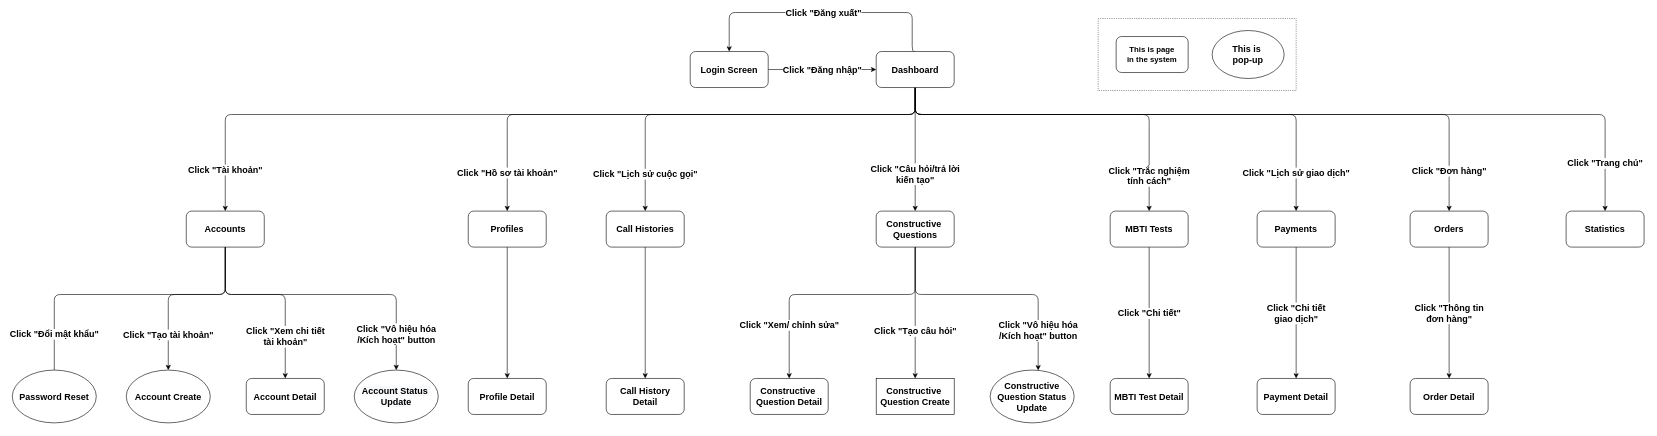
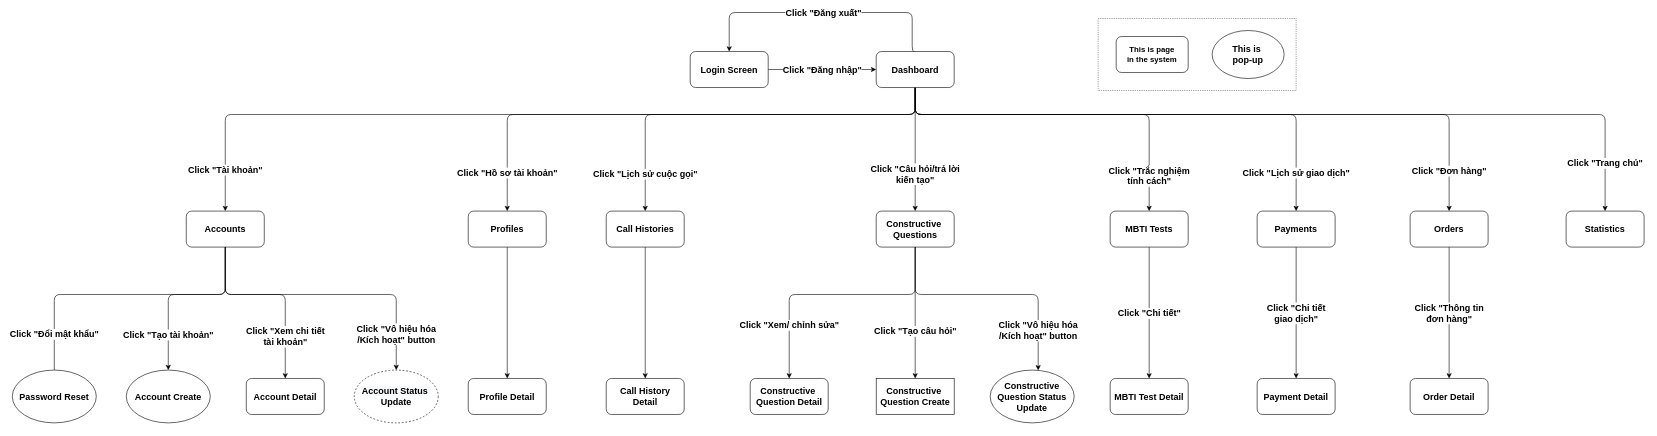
- <mxCell id="46" value="&#10;&#10;&lt;span style=&quot;color: rgb(0, 0, 0); font-family: helvetica; font-size: 15px; font-style: normal; letter-spacing: normal; text-align: center; text-indent: 0px; text-transform: none; word-spacing: 0px; background-color: rgb(248, 249, 250); display: inline; float: none;&quot;&gt;Account Status&lt;span&gt;&amp;nbsp;&lt;/span&gt;&lt;/span&gt;&lt;br style=&quot;color: rgb(0, 0, 0); font-family: helvetica; font-size: 15px; font-style: normal; letter-spacing: normal; text-align: center; text-indent: 0px; text-transform: none; word-spacing: 0px; background-color: rgb(248, 249, 250);&quot;&gt;&lt;span style=&quot;color: rgb(0, 0, 0); font-family: helvetica; font-size: 15px; font-style: normal; letter-spacing: normal; text-align: center; text-indent: 0px; text-transform: none; word-spacing: 0px; background-color: rgb(248, 249, 250); display: inline; float: none;&quot;&gt;Update&lt;/span&gt;&#10;&#10;" style="ellipse;whiteSpace=wrap;html=1;fontSize=15;fontStyle=1" parent="1" vertex="1"><mxGeometry x="590" y="616" width="140" height="88" as="geometry" /></mxCell>
+ <mxCell id="46" value="&#10;&#10;&lt;span style=&quot;color: rgb(0, 0, 0); font-family: helvetica; font-size: 15px; font-style: normal; letter-spacing: normal; text-align: center; text-indent: 0px; text-transform: none; word-spacing: 0px; background-color: rgb(248, 249, 250); display: inline; float: none;&quot;&gt;Account Status&lt;span&gt;&amp;nbsp;&lt;/span&gt;&lt;/span&gt;&lt;br style=&quot;color: rgb(0, 0, 0); font-family: helvetica; font-size: 15px; font-style: normal; letter-spacing: normal; text-align: center; text-indent: 0px; text-transform: none; word-spacing: 0px; background-color: rgb(248, 249, 250);&quot;&gt;&lt;span style=&quot;color: rgb(0, 0, 0); font-family: helvetica; font-size: 15px; font-style: normal; letter-spacing: normal; text-align: center; text-indent: 0px; text-transform: none; word-spacing: 0px; background-color: rgb(248, 249, 250); display: inline; float: none;&quot;&gt;Update&lt;/span&gt;&#10;&#10;" style="ellipse;whiteSpace=wrap;html=1;fontSize=15;fontStyle=1;dashed=1;" parent="1" vertex="1"><mxGeometry x="590" y="616" width="140" height="88" as="geometry" /></mxCell>
